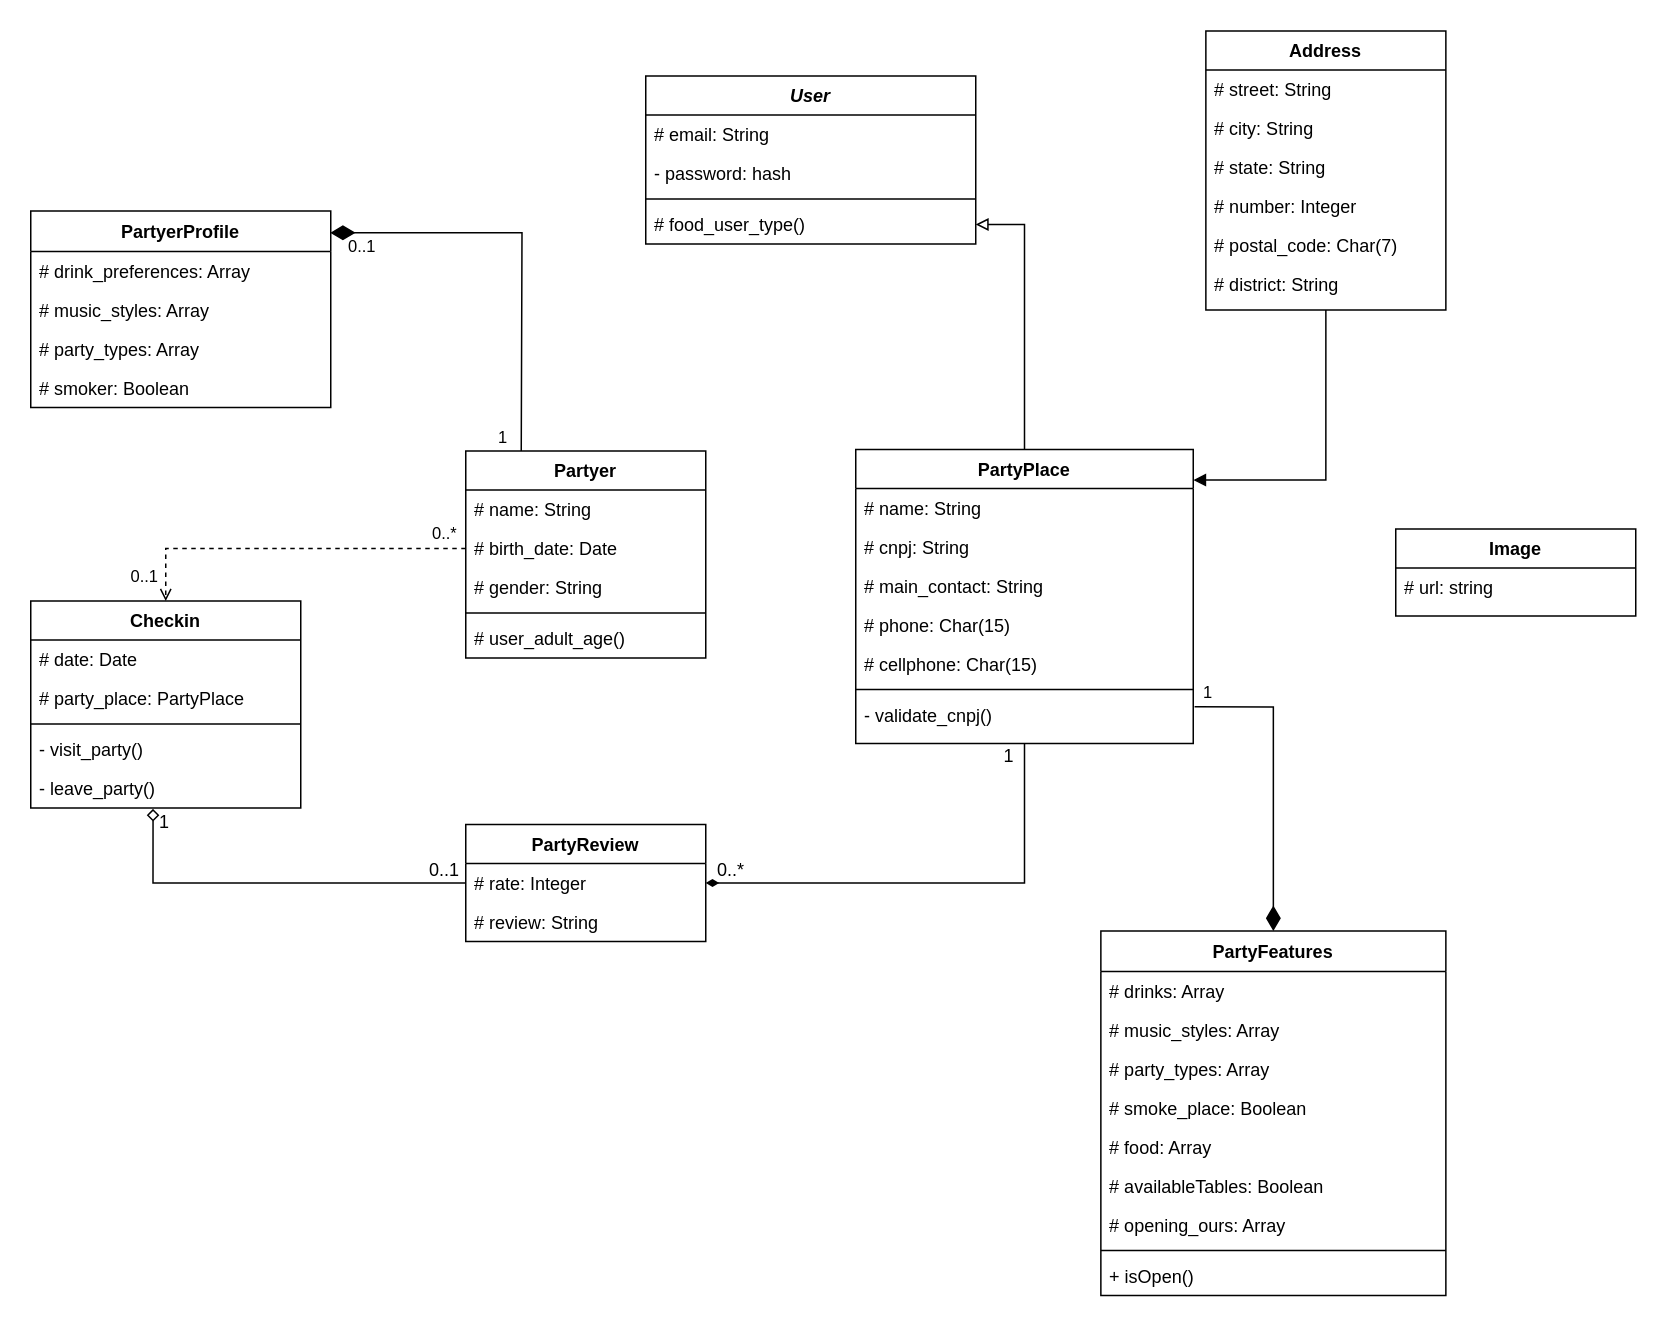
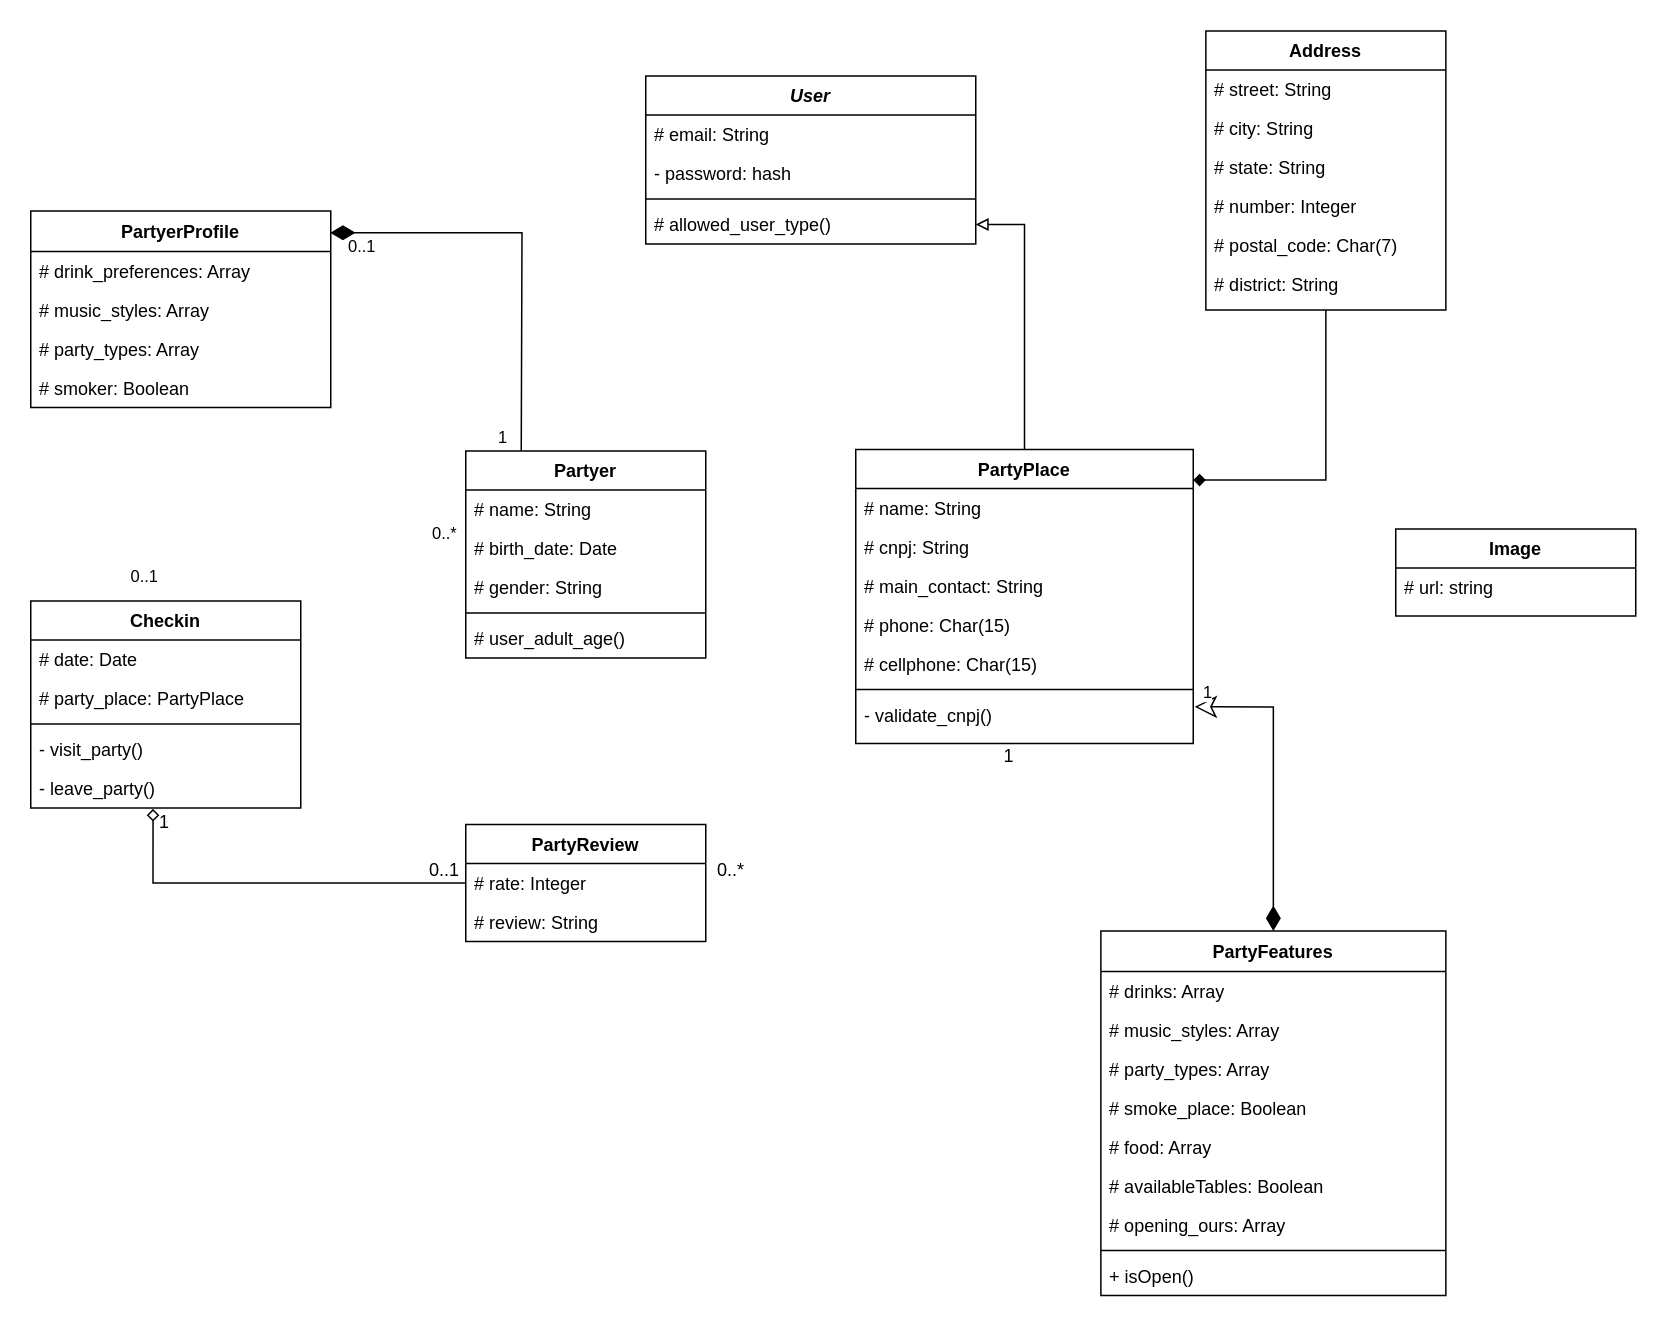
- <mxCell id="6" value="# food_user_type()" style="text;align=left;verticalAlign=top;spacingLeft=4;spacingRight=4;overflow=hidden;rotatable=0;points=[[0,0.5],[1,0.5]];portConstraint=eastwest;rounded=0;shadow=0;html=0;" vertex="1" parent="2"><mxGeometry y="86" width="220" height="26" as="geometry" /></mxCell>
+ <mxCell id="6" value="# allowed_user_type()" style="text;align=left;verticalAlign=top;spacingLeft=4;spacingRight=4;overflow=hidden;rotatable=0;points=[[0,0.5],[1,0.5]];portConstraint=eastwest;rounded=0;shadow=0;html=0;" vertex="1" parent="2"><mxGeometry y="86" width="220" height="26" as="geometry" /></mxCell>
- <mxCell id="22" style="edgeStyle=orthogonalEdgeStyle;rounded=0;orthogonalLoop=1;jettySize=auto;html=1;exitX=0.5;exitY=1;exitDx=0;exitDy=0;entryX=1;entryY=0.104;entryDx=0;entryDy=0;entryPerimeter=0;fontColor=none;endArrow=block;endFill=1;" edge="1" parent="1" source="23" target="14"><mxGeometry relative="1" as="geometry" /></mxCell>
+ <mxCell id="22" style="edgeStyle=orthogonalEdgeStyle;rounded=0;orthogonalLoop=1;jettySize=auto;html=1;exitX=0.5;exitY=1;exitDx=0;exitDy=0;entryX=1;entryY=0.104;entryDx=0;entryDy=0;entryPerimeter=0;fontColor=none;endArrow=diamond;endFill=1;" edge="1" parent="1" source="23" target="14"><mxGeometry relative="1" as="geometry" /></mxCell>
- <mxCell id="61" style="edgeStyle=orthogonalEdgeStyle;rounded=0;orthogonalLoop=1;jettySize=auto;html=1;exitX=0;exitY=0.5;exitDx=0;exitDy=0;startArrow=none;startFill=0;endArrow=open;endFill=0;dashed=1;" edge="1" parent="1" source="9" target="51"><mxGeometry relative="1" as="geometry" /></mxCell>
- <mxCell id="60" value="1" style="endArrow=none;html=1;endSize=12;startArrow=diamondThin;startSize=14;startFill=1;edgeStyle=orthogonalEdgeStyle;align=left;verticalAlign=bottom;rounded=0;entryX=1.004;entryY=0.291;entryDx=0;entryDy=0;exitX=0.5;exitY=0;exitDx=0;exitDy=0;entryPerimeter=0;endFill=0;" edge="1" parent="1" source="35" target="21"><mxGeometry x="0.959" y="-1" relative="1" as="geometry"><mxPoint x="848.17" y="610" as="sourcePoint" /><mxPoint x="848.17" y="510" as="targetPoint" /><mxPoint as="offset" /></mxGeometry></mxCell>
+ <mxCell id="60" value="1" style="endArrow=classic;html=1;endSize=12;startArrow=diamondThin;startSize=14;startFill=1;edgeStyle=orthogonalEdgeStyle;align=left;verticalAlign=bottom;rounded=0;entryX=1.004;entryY=0.291;entryDx=0;entryDy=0;exitX=0.5;exitY=0;exitDx=0;exitDy=0;entryPerimeter=0;endFill=0;" edge="1" parent="1" source="35" target="21"><mxGeometry x="0.959" y="-1" relative="1" as="geometry"><mxPoint x="848.17" y="610" as="sourcePoint" /><mxPoint x="848.17" y="510" as="targetPoint" /><mxPoint as="offset" /></mxGeometry></mxCell>
- <mxCell id="45" style="edgeStyle=orthogonalEdgeStyle;rounded=0;orthogonalLoop=1;jettySize=auto;html=1;exitX=1;exitY=0.5;exitDx=0;exitDy=0;fontColor=none;endArrow=none;endFill=0;entryX=0.5;entryY=1;entryDx=0;entryDy=0;startArrow=diamondThin;startFill=1;" edge="1" parent="1" source="46" target="14"><mxGeometry relative="1" as="geometry"><mxPoint x="650.01" y="510" as="targetPoint" /></mxGeometry></mxCell>
